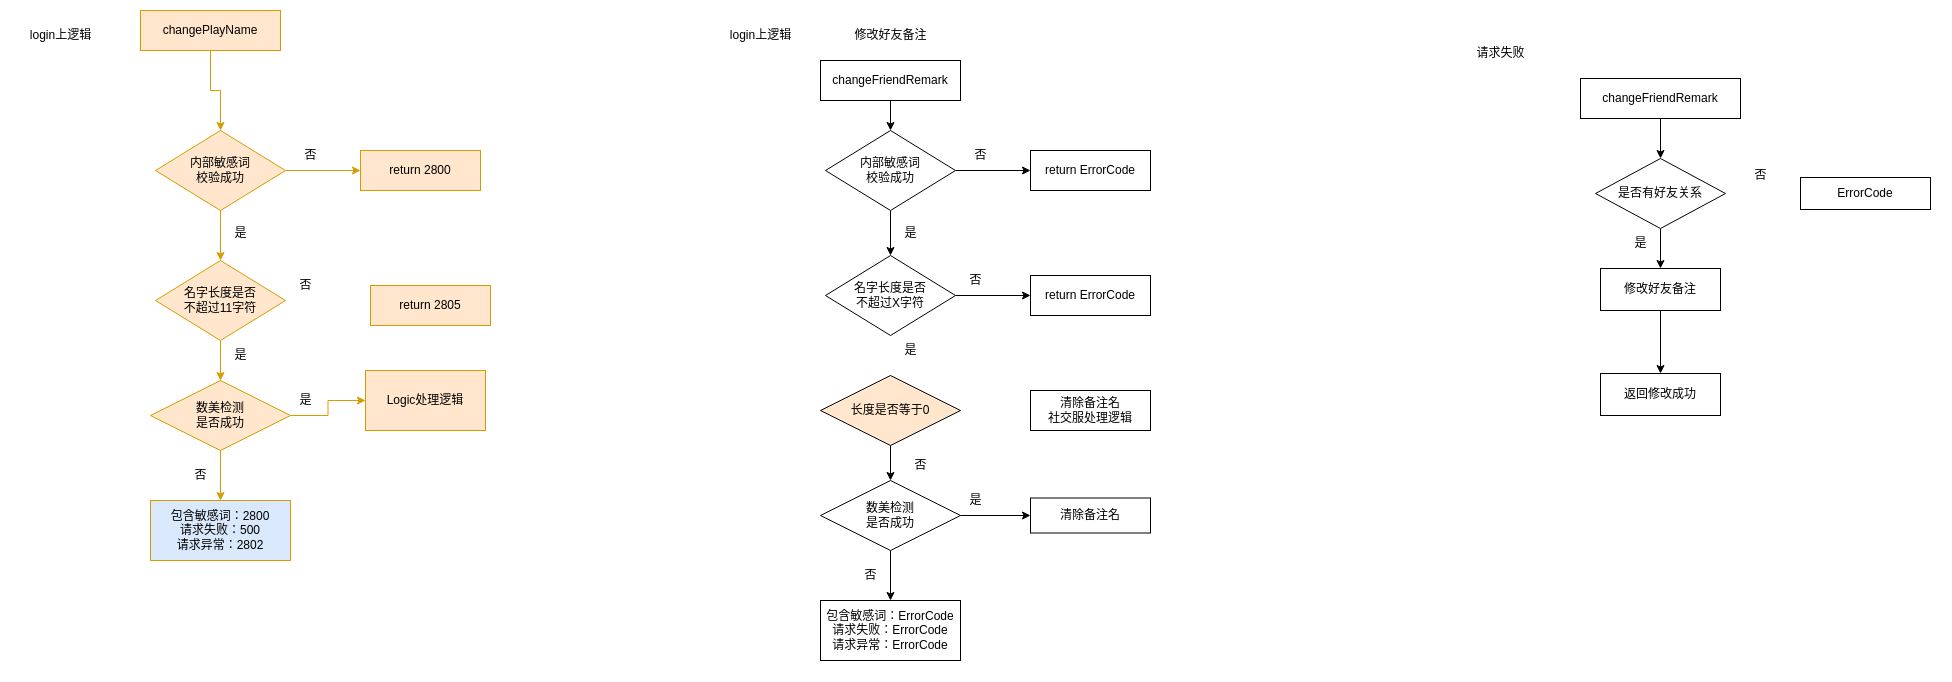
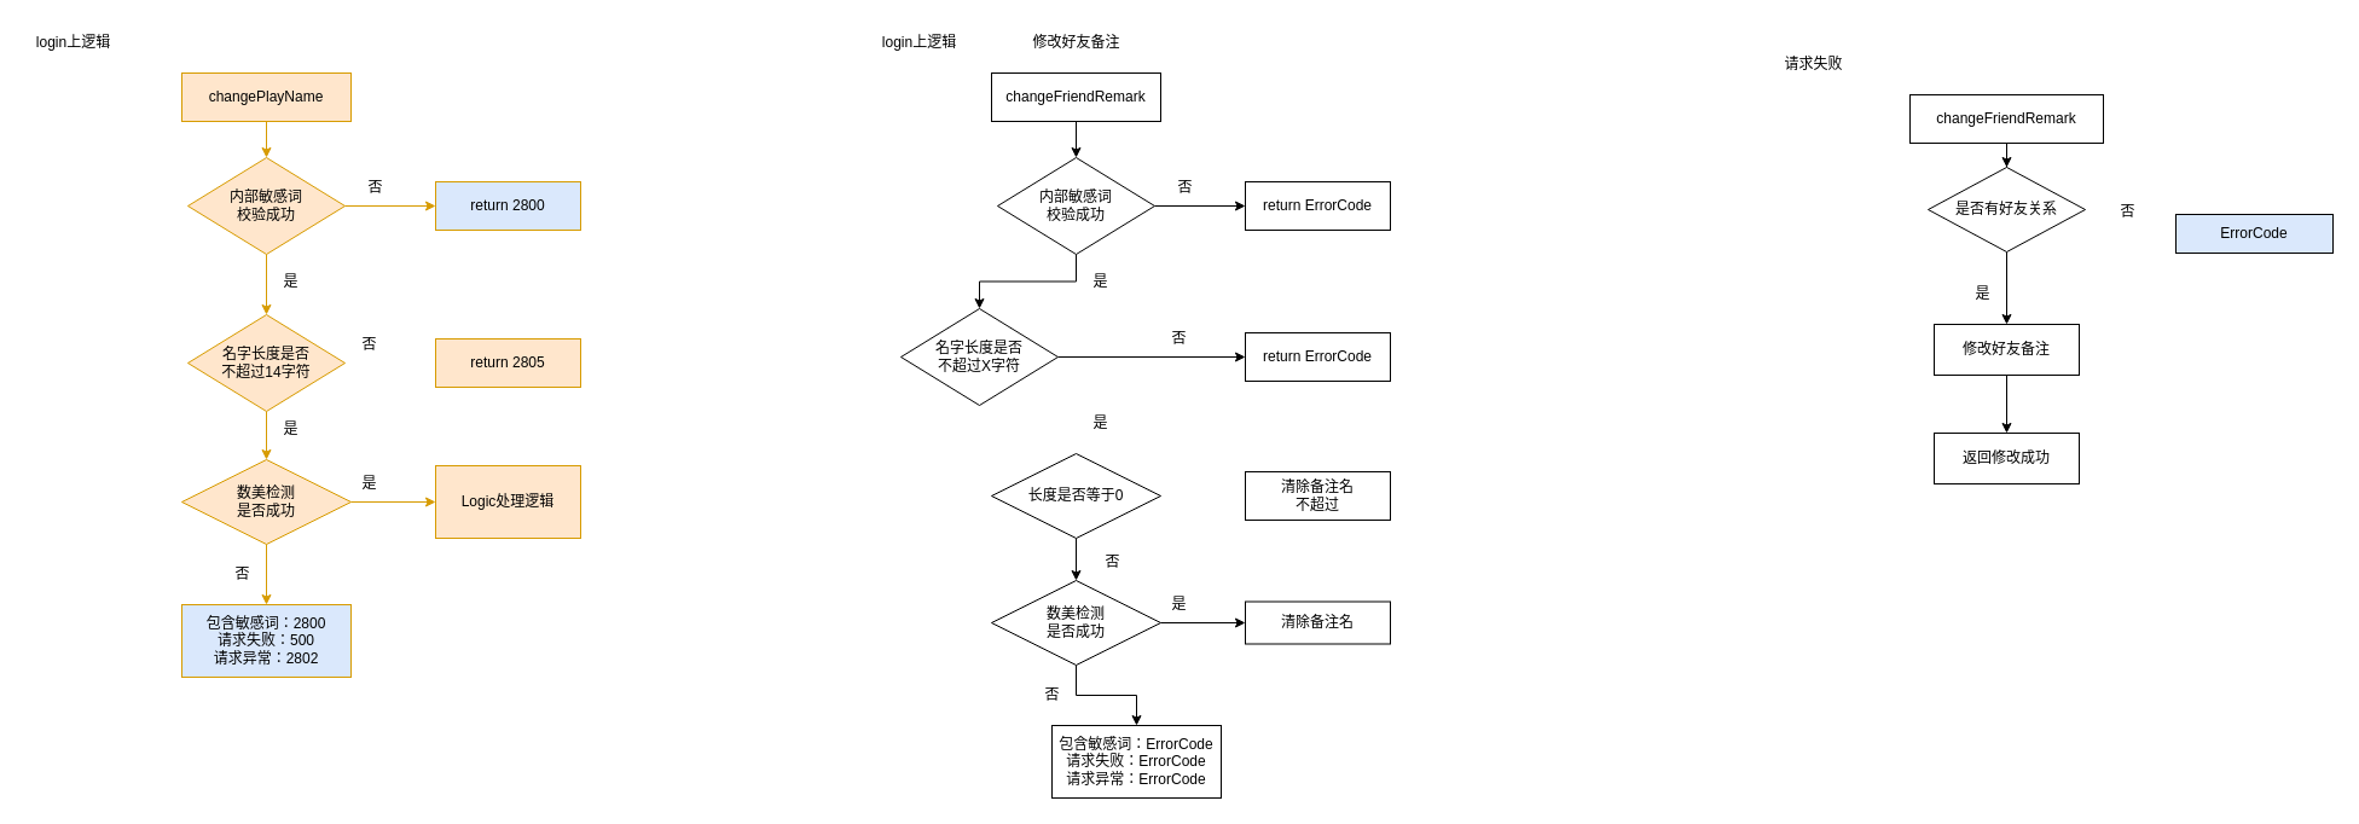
- <mxCell id="3" value="changePlayName" style="rounded=0;whiteSpace=wrap;html=1;fillColor=#ffe6cc;strokeColor=#d79b00;" vertex="1" parent="1"><mxGeometry x="140" y="10" width="140" height="40" as="geometry" /></mxCell>
+ <mxCell id="3" value="changePlayName" style="rounded=0;whiteSpace=wrap;html=1;fillColor=#ffe6cc;strokeColor=#d79b00;" vertex="1" parent="1"><mxGeometry x="150" y="60" width="140" height="40" as="geometry" /></mxCell>
- <mxCell id="9" value="return&amp;nbsp;2800" style="whiteSpace=wrap;html=1;fillColor=#ffe6cc;strokeColor=#d79b00;" vertex="1" parent="1"><mxGeometry x="360" y="150" width="120" height="40" as="geometry" /></mxCell>
+ <mxCell id="9" value="return&amp;nbsp;2800" style="whiteSpace=wrap;html=1;fillColor=#dae8fc;strokeColor=#d79b00;" vertex="1" parent="1"><mxGeometry x="360" y="150" width="120" height="40" as="geometry" /></mxCell>
- <mxCell id="53" value="是否有好友关系" style="rhombus;whiteSpace=wrap;html=1;" vertex="1" parent="1"><mxGeometry x="1595" y="158" width="130" height="70" as="geometry" /></mxCell>
+ <mxCell id="53" value="是否有好友关系" style="rhombus;whiteSpace=wrap;html=1;" vertex="1" parent="1"><mxGeometry x="1595" y="138" width="130" height="70" as="geometry" /></mxCell>
- <mxCell id="51" value="ErrorCode" style="rounded=0;whiteSpace=wrap;html=1;" vertex="1" parent="1"><mxGeometry x="1800" y="177" width="130" height="32" as="geometry" /></mxCell>
+ <mxCell id="51" value="ErrorCode" style="rounded=0;whiteSpace=wrap;html=1;fillColor=#dae8fc;" vertex="1" parent="1"><mxGeometry x="1800" y="177" width="130" height="32" as="geometry" /></mxCell>
- <mxCell id="29" value="名字长度是否&lt;br&gt;不超过X字符" style="rhombus;whiteSpace=wrap;html=1;" vertex="1" parent="1"><mxGeometry x="825" y="255" width="130" height="80" as="geometry" /></mxCell>
+ <mxCell id="29" value="名字长度是否&lt;br&gt;不超过X字符" style="rhombus;whiteSpace=wrap;html=1;" vertex="1" parent="1"><mxGeometry x="745" y="255" width="130" height="80" as="geometry" /></mxCell>
- <mxCell id="8" value="名字长度是否&lt;br&gt;不超过11字符" style="rhombus;whiteSpace=wrap;html=1;fillColor=#ffe6cc;strokeColor=#d79b00;" vertex="1" parent="1"><mxGeometry x="155" y="260" width="130" height="80" as="geometry" /></mxCell>
+ <mxCell id="8" value="名字长度是否&lt;br&gt;不超过14字符" style="rhombus;whiteSpace=wrap;html=1;fillColor=#ffe6cc;strokeColor=#d79b00;" vertex="1" parent="1"><mxGeometry x="155" y="260" width="130" height="80" as="geometry" /></mxCell>
- <mxCell id="10" value="return&amp;nbsp;2805" style="whiteSpace=wrap;html=1;fillColor=#ffe6cc;strokeColor=#d79b00;" vertex="1" parent="1"><mxGeometry x="370" y="285" width="120" height="40" as="geometry" /></mxCell>
+ <mxCell id="10" value="return&amp;nbsp;2805" style="whiteSpace=wrap;html=1;fillColor=#ffe6cc;strokeColor=#d79b00;" vertex="1" parent="1"><mxGeometry x="360" y="280" width="120" height="40" as="geometry" /></mxCell>
- <mxCell id="56" value="返回修改成功" style="rounded=0;whiteSpace=wrap;html=1;" vertex="1" parent="1"><mxGeometry x="1600" y="373" width="120" height="42" as="geometry" /></mxCell>
+ <mxCell id="56" value="返回修改成功" style="rounded=0;whiteSpace=wrap;html=1;" vertex="1" parent="1"><mxGeometry x="1600" y="358" width="120" height="42" as="geometry" /></mxCell>
- <mxCell id="12" value="Logic处理逻辑" style="rounded=0;whiteSpace=wrap;html=1;fillColor=#ffe6cc;strokeColor=#d79b00;" vertex="1" parent="1"><mxGeometry x="365" y="370" width="120" height="60" as="geometry" /></mxCell>
+ <mxCell id="12" value="Logic处理逻辑" style="rounded=0;whiteSpace=wrap;html=1;fillColor=#ffe6cc;strokeColor=#d79b00;" vertex="1" parent="1"><mxGeometry x="360" y="385" width="120" height="60" as="geometry" /></mxCell>
- <mxCell id="45" value="长度是否等于0" style="rhombus;whiteSpace=wrap;html=1;fillColor=#ffe6cc;" vertex="1" parent="1"><mxGeometry x="820" y="375" width="140" height="70" as="geometry" /></mxCell>
+ <mxCell id="45" value="长度是否等于0" style="rhombus;whiteSpace=wrap;html=1;" vertex="1" parent="1"><mxGeometry x="820" y="375" width="140" height="70" as="geometry" /></mxCell>
- <mxCell id="47" value="清除备注名&lt;br&gt;社交服处理逻辑" style="rounded=0;whiteSpace=wrap;html=1;" vertex="1" parent="1"><mxGeometry x="1030" y="390" width="120" height="40" as="geometry" /></mxCell>
+ <mxCell id="47" value="清除备注名&lt;br&gt;不超过" style="rounded=0;whiteSpace=wrap;html=1;" vertex="1" parent="1"><mxGeometry x="1030" y="390" width="120" height="40" as="geometry" /></mxCell>
- <mxCell id="32" value="包含敏感词：ErrorCode&lt;br&gt;请求失败：ErrorCode&lt;br&gt;请求异常：ErrorCode" style="rounded=0;whiteSpace=wrap;html=1;" vertex="1" parent="1"><mxGeometry x="820" y="600" width="140" height="60" as="geometry" /></mxCell>
+ <mxCell id="32" value="包含敏感词：ErrorCode&lt;br&gt;请求失败：ErrorCode&lt;br&gt;请求异常：ErrorCode" style="rounded=0;whiteSpace=wrap;html=1;" vertex="1" parent="1"><mxGeometry x="870" y="600" width="140" height="60" as="geometry" /></mxCell>
